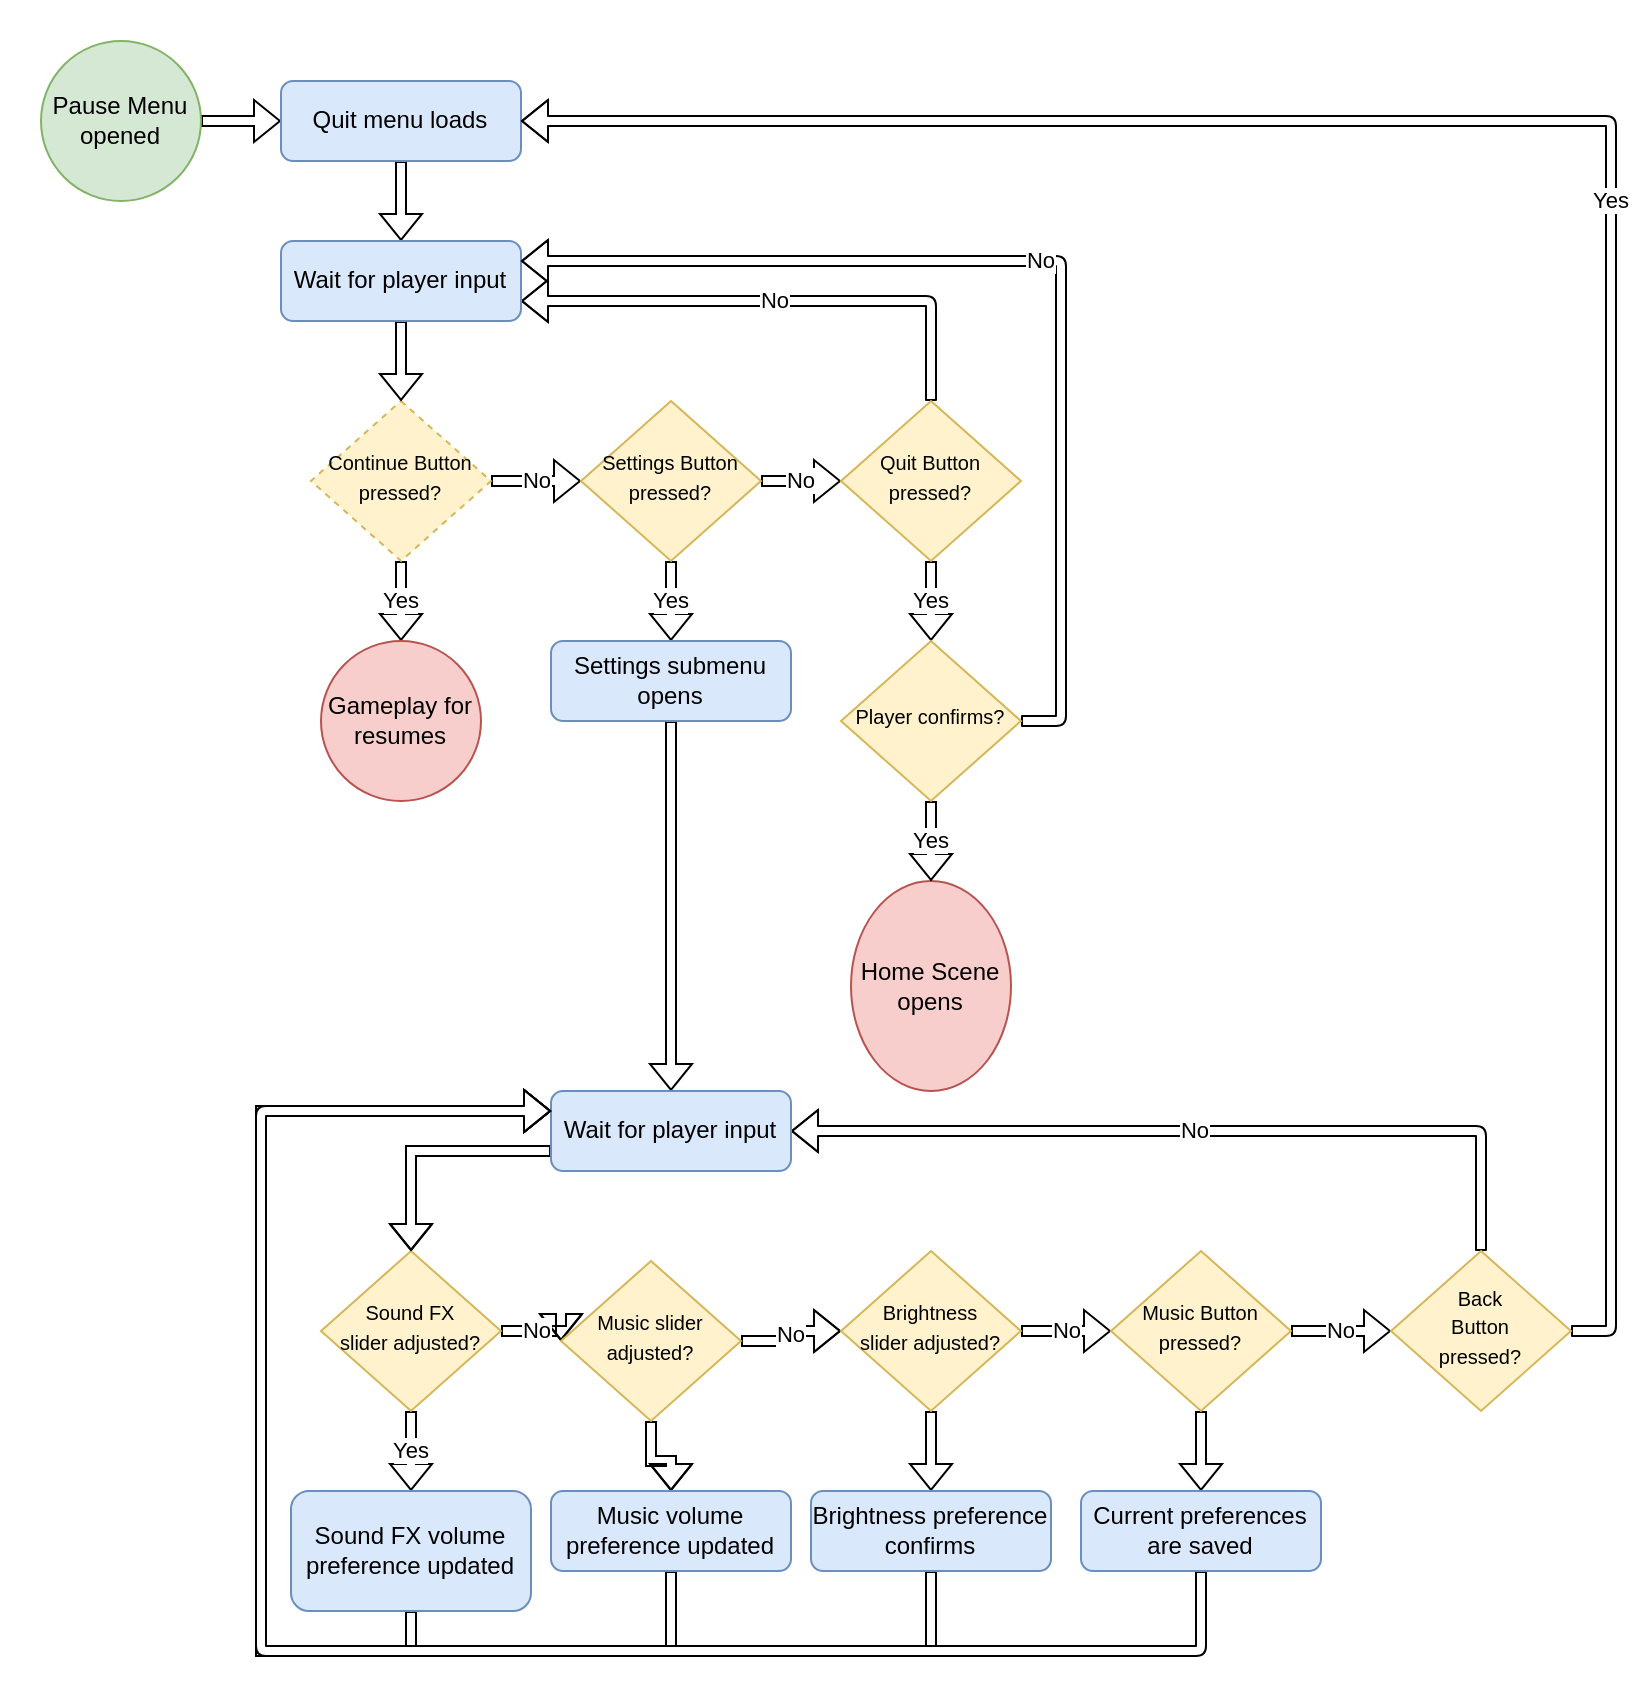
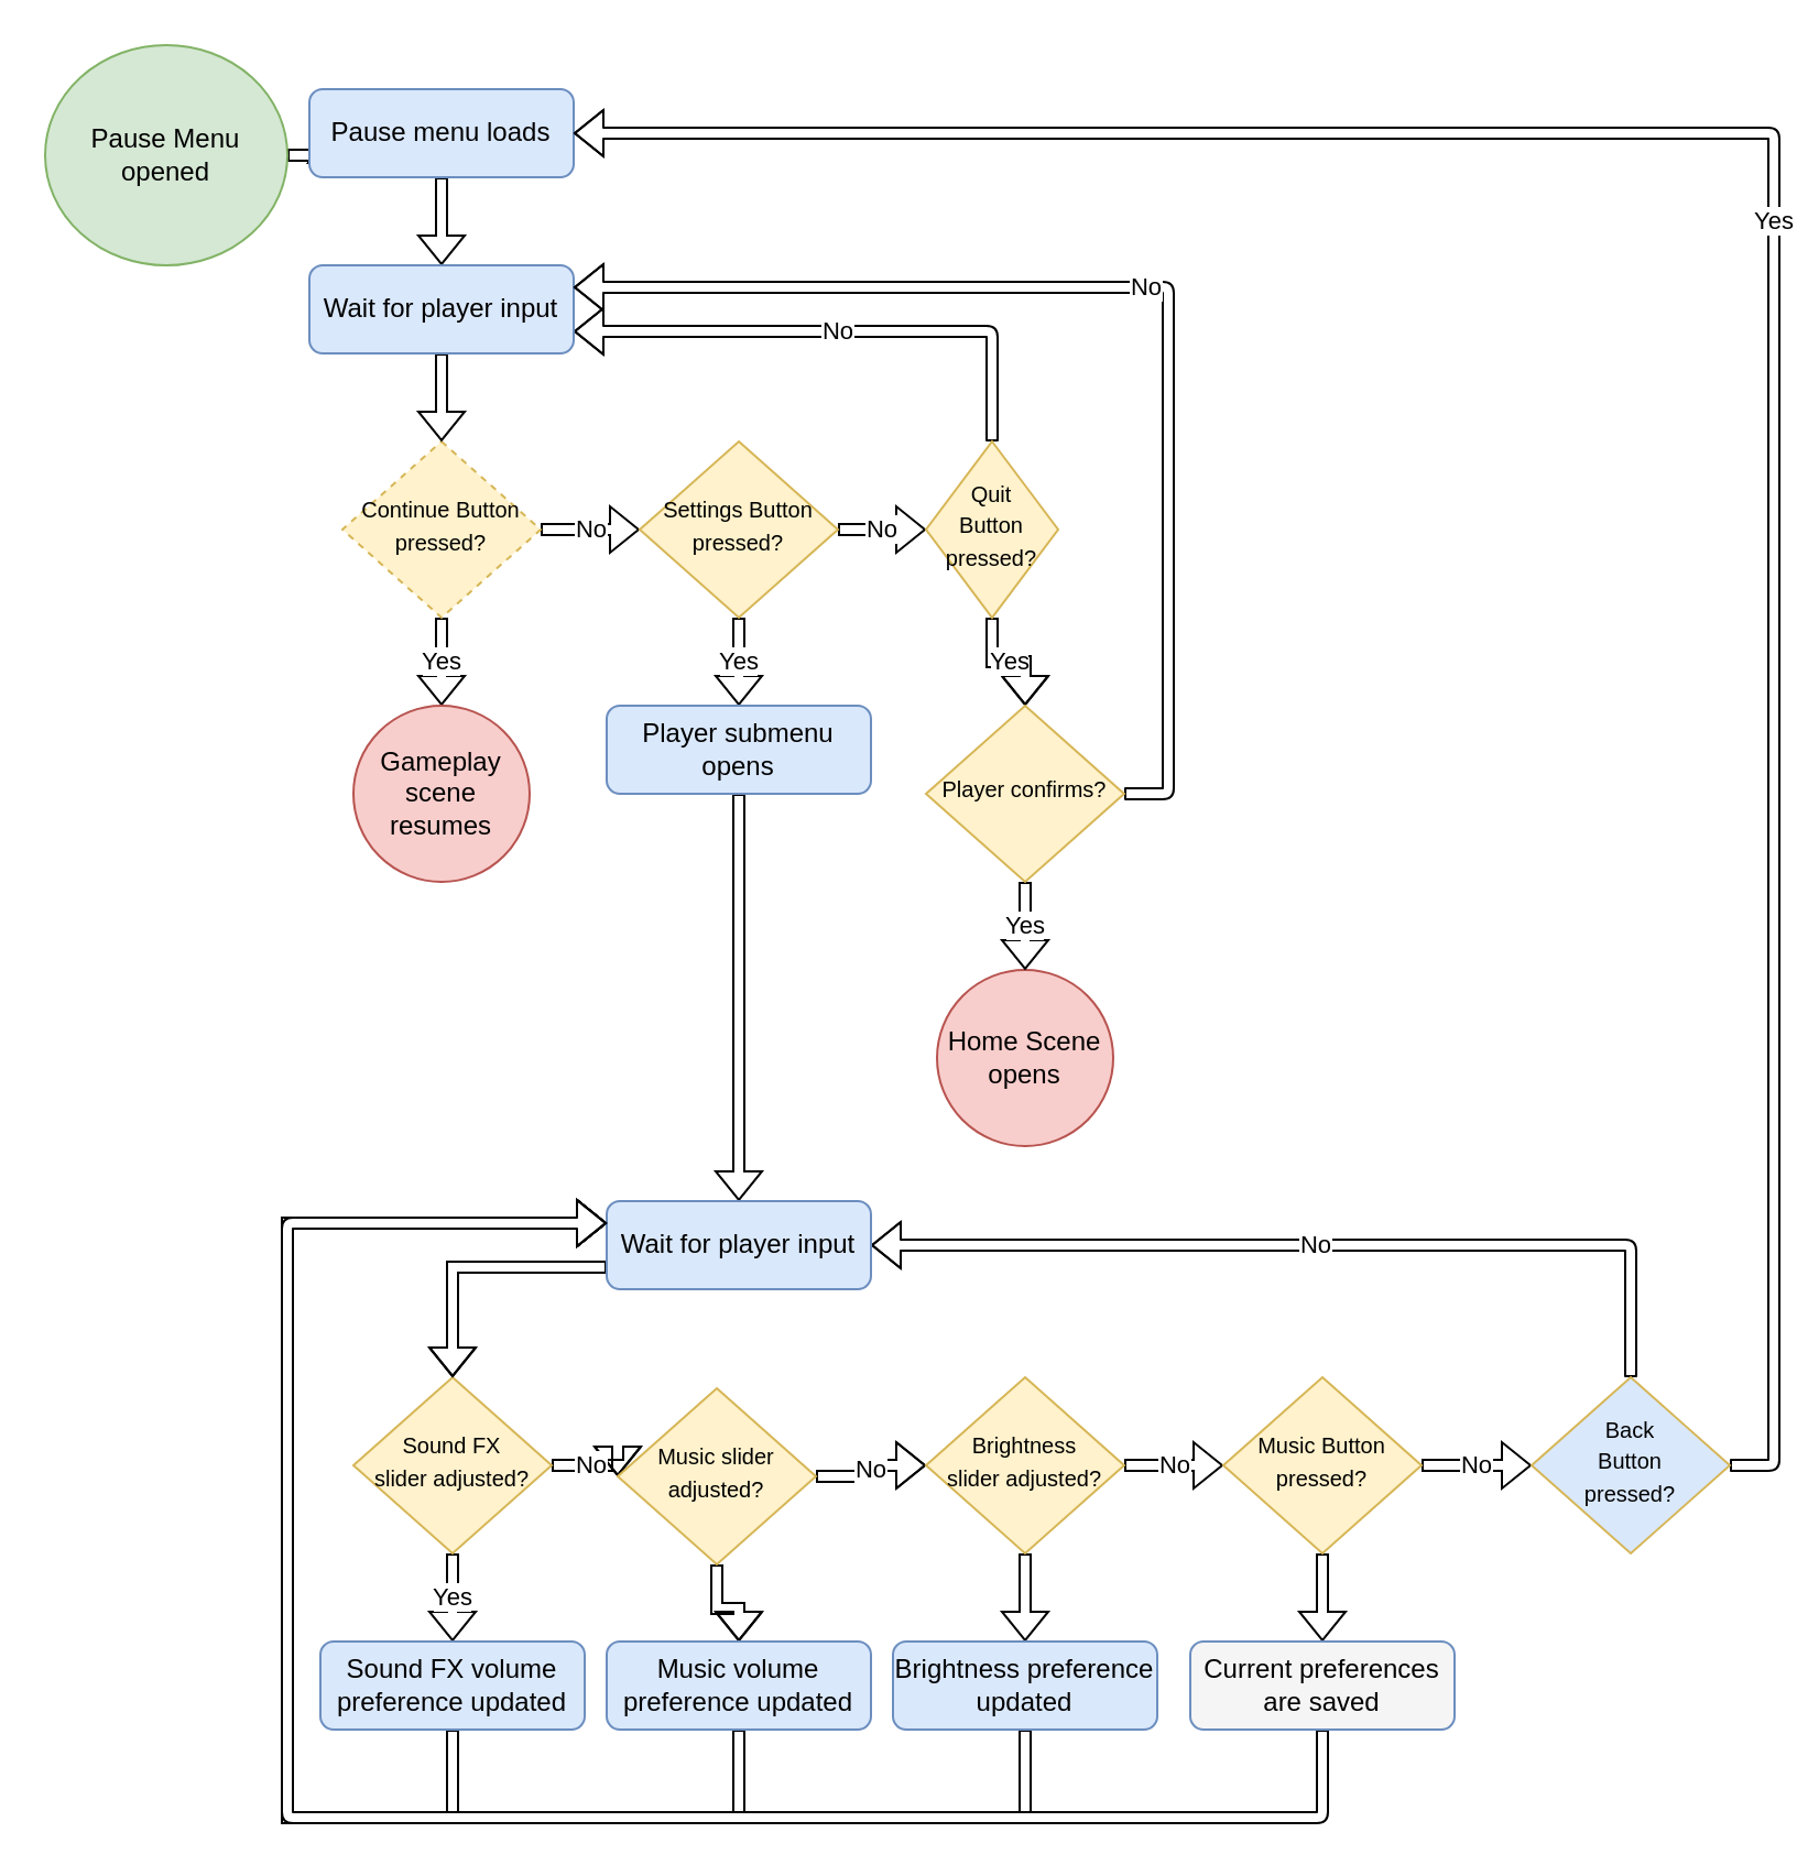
- <mxCell id="6" value="Pause Menu opened" style="ellipse;whiteSpace=wrap;html=1;aspect=fixed;fillColor=#d5e8d4;strokeColor=#82b366;" parent="1" vertex="1"><mxGeometry x="20" y="20" width="80" height="80" as="geometry" /></mxCell>
+ <mxCell id="6" value="Pause Menu opened" style="ellipse;whiteSpace=wrap;html=1;aspect=fixed;fillColor=#d5e8d4;strokeColor=#82b366;" parent="1" vertex="1"><mxGeometry x="20" y="20" width="110" height="100" as="geometry" /></mxCell>
- <mxCell id="14" value="Quit menu loads" style="rounded=1;whiteSpace=wrap;html=1;fillColor=#dae8fc;strokeColor=#6c8ebf;" parent="1" vertex="1"><mxGeometry x="140" y="40" width="120" height="40" as="geometry" /></mxCell>
+ <mxCell id="14" value="Pause menu loads" style="rounded=1;whiteSpace=wrap;html=1;fillColor=#dae8fc;strokeColor=#6c8ebf;" parent="1" vertex="1"><mxGeometry x="140" y="40" width="120" height="40" as="geometry" /></mxCell>
- <mxCell id="12" value="&lt;span style=&quot;font-size: 10px&quot;&gt;Quit Button pressed?&lt;/span&gt;" style="rhombus;whiteSpace=wrap;html=1;shadow=0;fontFamily=Helvetica;fontSize=12;align=center;strokeWidth=1;spacing=6;spacingTop=-4;fillColor=#fff2cc;strokeColor=#d6b656;" parent="1" vertex="1"><mxGeometry x="420" y="200" width="90" height="80" as="geometry" /></mxCell>
+ <mxCell id="12" value="&lt;span style=&quot;font-size: 10px&quot;&gt;Quit Button pressed?&lt;/span&gt;" style="rhombus;whiteSpace=wrap;html=1;shadow=0;fontFamily=Helvetica;fontSize=12;align=center;strokeWidth=1;spacing=6;spacingTop=-4;fillColor=#fff2cc;strokeColor=#d6b656;" parent="1" vertex="1"><mxGeometry x="420" y="200" width="60" height="80" as="geometry" /></mxCell>
- <mxCell id="23" value="Settings submenu opens" style="rounded=1;whiteSpace=wrap;html=1;fillColor=#dae8fc;strokeColor=#6c8ebf;" parent="1" vertex="1"><mxGeometry x="275" y="320" width="120" height="40" as="geometry" /></mxCell>
+ <mxCell id="23" value="Player submenu opens" style="rounded=1;whiteSpace=wrap;html=1;fillColor=#dae8fc;strokeColor=#6c8ebf;" parent="1" vertex="1"><mxGeometry x="275" y="320" width="120" height="40" as="geometry" /></mxCell>
- <mxCell id="16" value="Gameplay for resumes" style="ellipse;whiteSpace=wrap;html=1;aspect=fixed;fillColor=#f8cecc;strokeColor=#b85450;" parent="1" vertex="1"><mxGeometry x="160" y="320" width="80" height="80" as="geometry" /></mxCell>
+ <mxCell id="16" value="Gameplay scene resumes" style="ellipse;whiteSpace=wrap;html=1;aspect=fixed;fillColor=#f8cecc;strokeColor=#b85450;" parent="1" vertex="1"><mxGeometry x="160" y="320" width="80" height="80" as="geometry" /></mxCell>
- <mxCell id="19" value="Home Scene opens" style="ellipse;whiteSpace=wrap;html=1;aspect=fixed;fillColor=#f8cecc;strokeColor=#b85450;" parent="1" vertex="1"><mxGeometry x="425" y="440" width="80" height="105" as="geometry" /></mxCell>
+ <mxCell id="19" value="Home Scene opens" style="ellipse;whiteSpace=wrap;html=1;aspect=fixed;fillColor=#f8cecc;strokeColor=#b85450;" parent="1" vertex="1"><mxGeometry x="425" y="440" width="80" height="80" as="geometry" /></mxCell>
- <mxCell id="41" value="&lt;font style=&quot;font-size: 10px&quot;&gt;Back&lt;br&gt;Button &lt;br&gt;pressed?&lt;/font&gt;" style="rhombus;whiteSpace=wrap;html=1;shadow=0;fontFamily=Helvetica;fontSize=12;align=center;strokeWidth=1;spacing=6;spacingTop=-4;fillColor=#fff2cc;strokeColor=#d6b656;" parent="1" vertex="1"><mxGeometry x="695" y="625" width="90" height="80" as="geometry" /></mxCell>
+ <mxCell id="41" value="&lt;font style=&quot;font-size: 10px&quot;&gt;Back&lt;br&gt;Button &lt;br&gt;pressed?&lt;/font&gt;" style="rhombus;whiteSpace=wrap;html=1;shadow=0;fontFamily=Helvetica;fontSize=12;align=center;strokeWidth=1;spacing=6;spacingTop=-4;fillColor=#dae8fc;strokeColor=#d6b656;" parent="1" vertex="1"><mxGeometry x="695" y="625" width="90" height="80" as="geometry" /></mxCell>
- <mxCell id="46" value="Brightness preference confirms" style="rounded=1;whiteSpace=wrap;html=1;fillColor=#dae8fc;strokeColor=#6c8ebf;" parent="1" vertex="1"><mxGeometry x="405" y="745" width="120" height="40" as="geometry" /></mxCell>
+ <mxCell id="46" value="Brightness preference updated" style="rounded=1;whiteSpace=wrap;html=1;fillColor=#dae8fc;strokeColor=#6c8ebf;" parent="1" vertex="1"><mxGeometry x="405" y="745" width="120" height="40" as="geometry" /></mxCell>
- <mxCell id="48" value="Current preferences are saved" style="rounded=1;whiteSpace=wrap;html=1;fillColor=#dae8fc;strokeColor=#6c8ebf;" parent="1" vertex="1"><mxGeometry x="540" y="745" width="120" height="40" as="geometry" /></mxCell>
+ <mxCell id="48" value="Current preferences are saved" style="rounded=1;whiteSpace=wrap;html=1;fillColor=#f5f5f5;strokeColor=#6c8ebf;" parent="1" vertex="1"><mxGeometry x="540" y="745" width="120" height="40" as="geometry" /></mxCell>
- <mxCell id="34" value="Sound FX volume preference updated" style="rounded=1;whiteSpace=wrap;html=1;fillColor=#dae8fc;strokeColor=#6c8ebf;" parent="1" vertex="1"><mxGeometry x="145" y="745" width="120" height="60" as="geometry" /></mxCell>
+ <mxCell id="34" value="Sound FX volume preference updated" style="rounded=1;whiteSpace=wrap;html=1;fillColor=#dae8fc;strokeColor=#6c8ebf;" parent="1" vertex="1"><mxGeometry x="145" y="745" width="120" height="40" as="geometry" /></mxCell>
